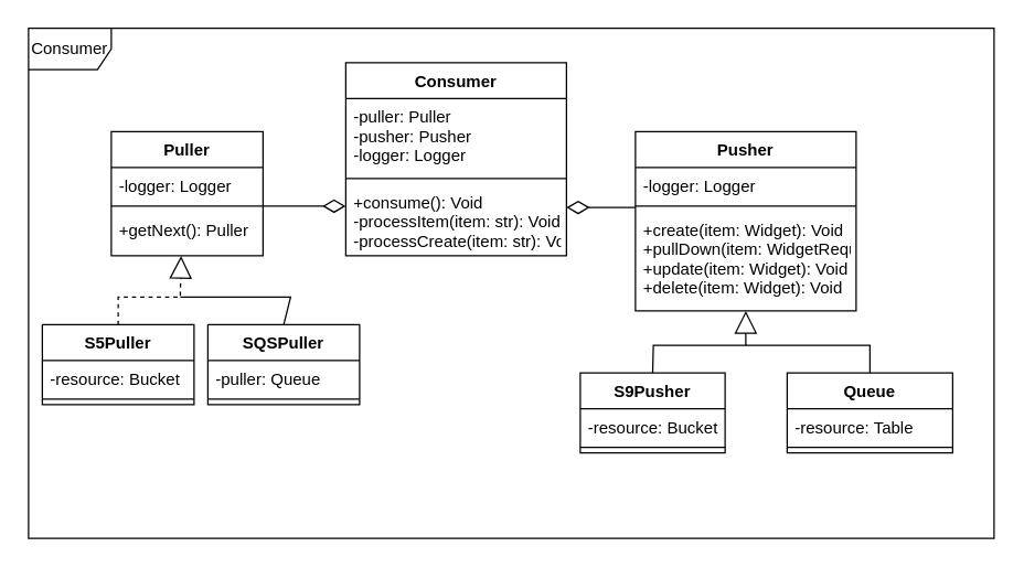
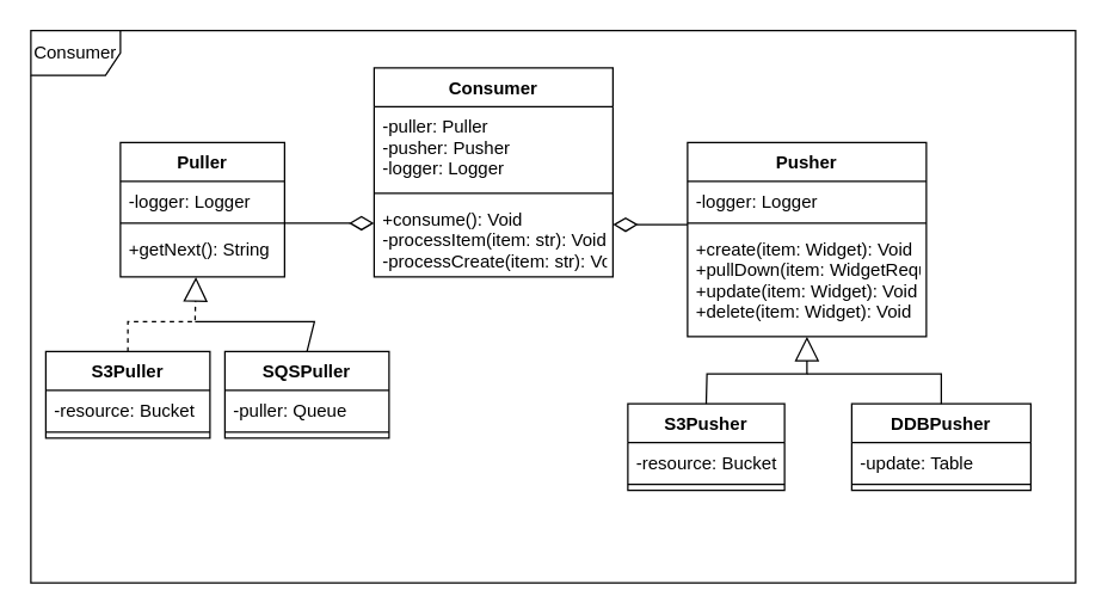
- <mxCell id="20" value="+getNext(): Puller" style="text;strokeColor=none;fillColor=none;align=left;verticalAlign=top;spacingLeft=4;spacingRight=4;overflow=hidden;rotatable=0;points=[[0,0.5],[1,0.5]];portConstraint=eastwest;" parent="17" vertex="1"><mxGeometry y="58" width="110" height="32" as="geometry" /></mxCell>
+ <mxCell id="20" value="+getNext(): String" style="text;strokeColor=none;fillColor=none;align=left;verticalAlign=top;spacingLeft=4;spacingRight=4;overflow=hidden;rotatable=0;points=[[0,0.5],[1,0.5]];portConstraint=eastwest;" parent="17" vertex="1"><mxGeometry y="58" width="110" height="32" as="geometry" /></mxCell>
- <mxCell id="21" value="S5Puller" style="swimlane;fontStyle=1;align=center;verticalAlign=top;childLayout=stackLayout;horizontal=1;startSize=26;horizontalStack=0;resizeParent=1;resizeParentMax=0;resizeLast=0;collapsible=1;marginBottom=0;" parent="1" vertex="1"><mxGeometry x="30" y="235" width="110" height="58" as="geometry" /></mxCell>
+ <mxCell id="21" value="S3Puller" style="swimlane;fontStyle=1;align=center;verticalAlign=top;childLayout=stackLayout;horizontal=1;startSize=26;horizontalStack=0;resizeParent=1;resizeParentMax=0;resizeLast=0;collapsible=1;marginBottom=0;" parent="1" vertex="1"><mxGeometry x="30" y="235" width="110" height="58" as="geometry" /></mxCell>
- <mxCell id="11" value="S9Pusher" style="swimlane;fontStyle=1;align=center;verticalAlign=top;childLayout=stackLayout;horizontal=1;startSize=26;horizontalStack=0;resizeParent=1;resizeParentMax=0;resizeLast=0;collapsible=1;marginBottom=0;" parent="1" vertex="1"><mxGeometry x="420" y="270" width="105" height="58" as="geometry" /></mxCell>
+ <mxCell id="11" value="S3Pusher" style="swimlane;fontStyle=1;align=center;verticalAlign=top;childLayout=stackLayout;horizontal=1;startSize=26;horizontalStack=0;resizeParent=1;resizeParentMax=0;resizeLast=0;collapsible=1;marginBottom=0;" parent="1" vertex="1"><mxGeometry x="420" y="270" width="105" height="58" as="geometry" /></mxCell>
- <mxCell id="14" value="Queue" style="swimlane;fontStyle=1;align=center;verticalAlign=top;childLayout=stackLayout;horizontal=1;startSize=26;horizontalStack=0;resizeParent=1;resizeParentMax=0;resizeLast=0;collapsible=1;marginBottom=0;" parent="1" vertex="1"><mxGeometry x="570" y="270" width="120" height="58" as="geometry" /></mxCell>
+ <mxCell id="14" value="DDBPusher" style="swimlane;fontStyle=1;align=center;verticalAlign=top;childLayout=stackLayout;horizontal=1;startSize=26;horizontalStack=0;resizeParent=1;resizeParentMax=0;resizeLast=0;collapsible=1;marginBottom=0;" parent="1" vertex="1"><mxGeometry x="570" y="270" width="120" height="58" as="geometry" /></mxCell>
- <mxCell id="15" value="-resource: Table" style="text;strokeColor=none;fillColor=none;align=left;verticalAlign=top;spacingLeft=4;spacingRight=4;overflow=hidden;rotatable=0;points=[[0,0.5],[1,0.5]];portConstraint=eastwest;" parent="14" vertex="1"><mxGeometry y="26" width="120" height="24" as="geometry" /></mxCell>
+ <mxCell id="15" value="-update: Table" style="text;strokeColor=none;fillColor=none;align=left;verticalAlign=top;spacingLeft=4;spacingRight=4;overflow=hidden;rotatable=0;points=[[0,0.5],[1,0.5]];portConstraint=eastwest;" parent="14" vertex="1"><mxGeometry y="26" width="120" height="24" as="geometry" /></mxCell>
